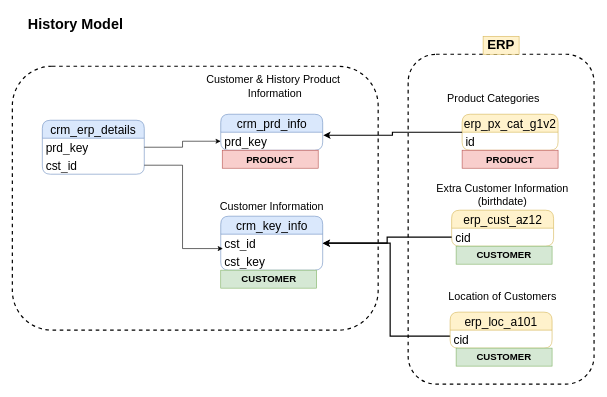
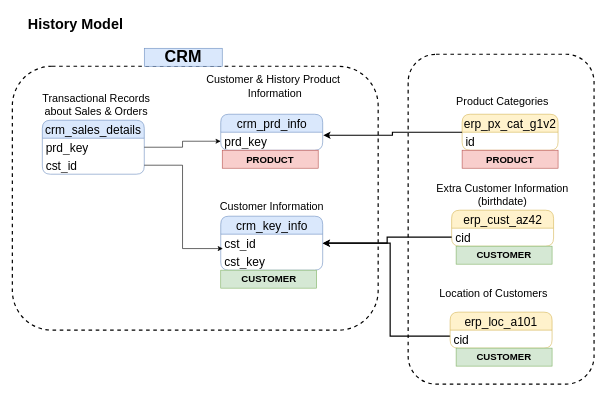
- <mxCell id="31" value="ERP" style="text;html=1;align=center;verticalAlign=middle;whiteSpace=wrap;rounded=0;fillColor=#fff2cc;strokeColor=#d6b656;fontStyle=1;fontSize=22;" parent="1" vertex="1"><mxGeometry x="805" y="60" width="60" height="30" as="geometry" /></mxCell>
+ <mxCell id="29" value="CRM" style="text;html=1;align=center;verticalAlign=middle;whiteSpace=wrap;rounded=0;fillColor=#dae8fc;strokeColor=#6c8ebf;fontStyle=1;fontSize=27;" parent="1" vertex="1"><mxGeometry x="240" y="80" width="130" height="30" as="geometry" /></mxCell>
- <mxCell id="26" value="Product Categories" style="text;html=1;align=center;verticalAlign=middle;whiteSpace=wrap;rounded=0;fontSize=18;" parent="1" vertex="1"><mxGeometry x="705" y="149" width="235" height="30" as="geometry" /></mxCell>
+ <mxCell id="26" value="Product Categories" style="text;html=1;align=center;verticalAlign=middle;whiteSpace=wrap;rounded=0;fontSize=18;" parent="1" vertex="1"><mxGeometry x="720" y="154" width="235" height="30" as="geometry" /></mxCell>
+ <mxCell id="8" value="Transactional Records about Sales &amp;amp; Orders" style="text;html=1;align=center;verticalAlign=middle;whiteSpace=wrap;rounded=0;fontSize=18;" parent="1" vertex="1"><mxGeometry x="60" y="160" width="200" height="30" as="geometry" /></mxCell>
- <mxCell id="11" value="crm_erp_details" style="swimlane;fontStyle=0;childLayout=stackLayout;horizontal=1;startSize=30;horizontalStack=0;resizeParent=1;resizeParentMax=0;resizeLast=0;collapsible=1;marginBottom=0;whiteSpace=wrap;html=1;fillColor=#dae8fc;strokeColor=#6c8ebf;rounded=1;fontSize=20;" parent="1" vertex="1"><mxGeometry x="70" y="200" width="170" height="90" as="geometry" /></mxCell>
+ <mxCell id="11" value="crm_sales_details" style="swimlane;fontStyle=0;childLayout=stackLayout;horizontal=1;startSize=30;horizontalStack=0;resizeParent=1;resizeParentMax=0;resizeLast=0;collapsible=1;marginBottom=0;whiteSpace=wrap;html=1;fillColor=#dae8fc;strokeColor=#6c8ebf;rounded=1;fontSize=20;" parent="1" vertex="1"><mxGeometry x="70" y="200" width="170" height="90" as="geometry" /></mxCell>
- <mxCell id="16" value="erp_cust_az12" style="swimlane;fontStyle=0;childLayout=stackLayout;horizontal=1;startSize=30;horizontalStack=0;resizeParent=1;resizeParentMax=0;resizeLast=0;collapsible=1;marginBottom=0;whiteSpace=wrap;html=1;fillColor=#fff2cc;strokeColor=#d6b656;rounded=1;fontSize=20;" parent="1" vertex="1"><mxGeometry x="752.5" y="350" width="170" height="60" as="geometry" /></mxCell>
+ <mxCell id="16" value="erp_cust_az42" style="swimlane;fontStyle=0;childLayout=stackLayout;horizontal=1;startSize=30;horizontalStack=0;resizeParent=1;resizeParentMax=0;resizeLast=0;collapsible=1;marginBottom=0;whiteSpace=wrap;html=1;fillColor=#fff2cc;strokeColor=#d6b656;rounded=1;fontSize=20;" parent="1" vertex="1"><mxGeometry x="752.5" y="350" width="170" height="60" as="geometry" /></mxCell>
- <mxCell id="23" value="Location of Customers" style="text;html=1;align=center;verticalAlign=middle;whiteSpace=wrap;rounded=0;fontSize=18;" parent="1" vertex="1"><mxGeometry x="720" y="480" width="235" height="30" as="geometry" /></mxCell>
+ <mxCell id="23" value="Location of Customers" style="text;html=1;align=center;verticalAlign=middle;whiteSpace=wrap;rounded=0;fontSize=18;" parent="1" vertex="1"><mxGeometry x="705" y="475" width="235" height="30" as="geometry" /></mxCell>
